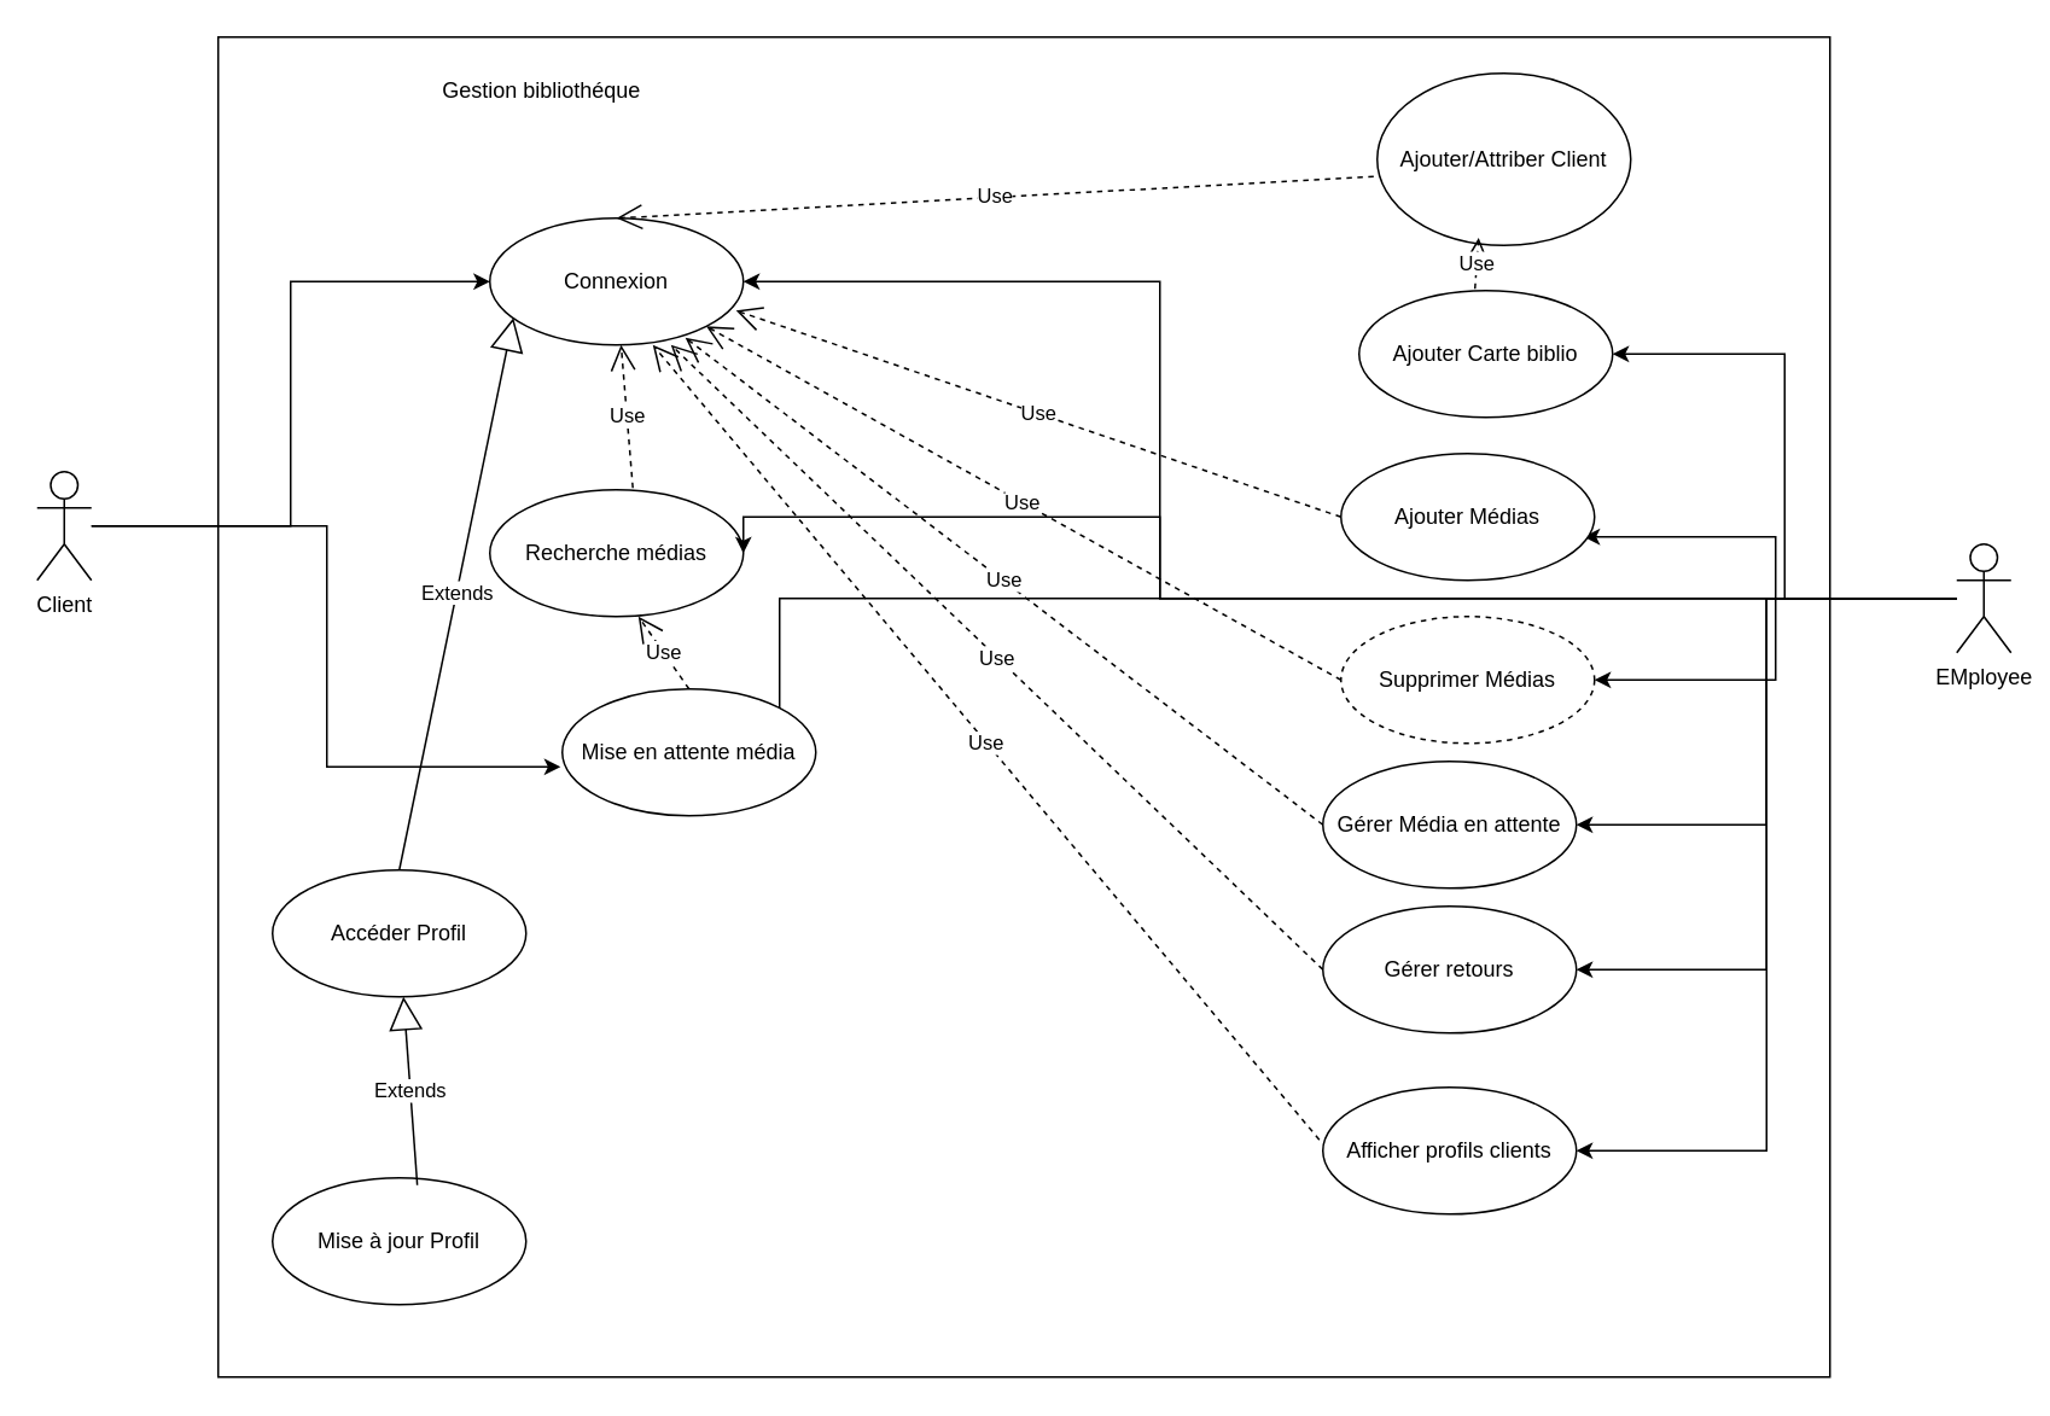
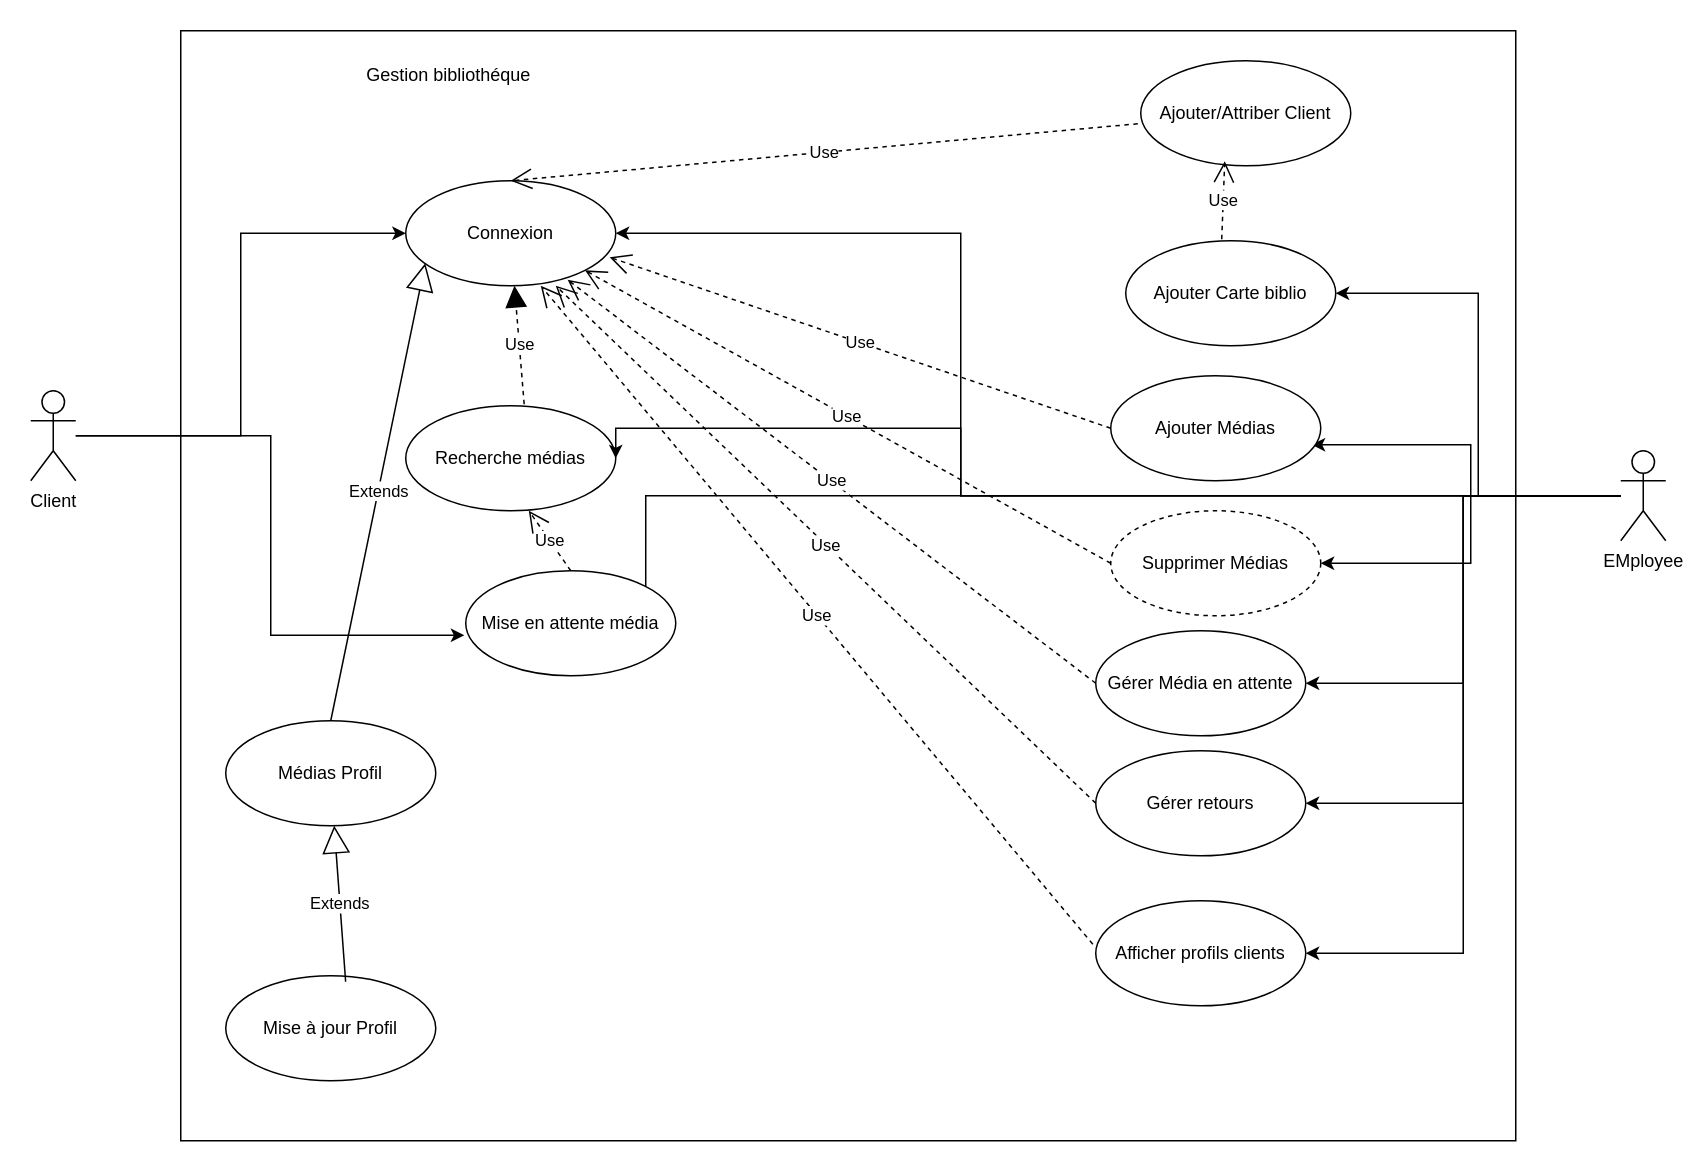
- <mxCell id="23" value="Ajouter/Attriber Client" style="ellipse;whiteSpace=wrap;html=1;" parent="1" vertex="1"><mxGeometry x="760" y="40" width="140" height="95" as="geometry" /></mxCell>
+ <mxCell id="23" value="Ajouter/Attriber Client" style="ellipse;whiteSpace=wrap;html=1;" parent="1" vertex="1"><mxGeometry x="760" y="40" width="140" height="70" as="geometry" /></mxCell>
- <mxCell id="20" value="Use" style="endArrow=open;endSize=12;dashed=1;html=1;rounded=0;exitX=0.564;exitY=-0.014;exitDx=0;exitDy=0;exitPerimeter=0;" parent="1" source="5" target="4" edge="1"><mxGeometry width="160" relative="1" as="geometry"><mxPoint x="360" y="220" as="sourcePoint" /><mxPoint x="520" y="220" as="targetPoint" /></mxGeometry></mxCell>
+ <mxCell id="20" value="Use" style="endArrow=block;endSize=12;dashed=1;html=1;rounded=0;exitX=0.564;exitY=-0.014;exitDx=0;exitDy=0;exitPerimeter=0;" parent="1" source="5" target="4" edge="1"><mxGeometry width="160" relative="1" as="geometry"><mxPoint x="360" y="220" as="sourcePoint" /><mxPoint x="520" y="220" as="targetPoint" /></mxGeometry></mxCell>
- <mxCell id="6" value="Accéder Profil" style="ellipse;whiteSpace=wrap;html=1;" parent="1" vertex="1"><mxGeometry x="150" y="480" width="140" height="70" as="geometry" /></mxCell>
+ <mxCell id="6" value="Médias Profil" style="ellipse;whiteSpace=wrap;html=1;" parent="1" vertex="1"><mxGeometry x="150" y="480" width="140" height="70" as="geometry" /></mxCell>
